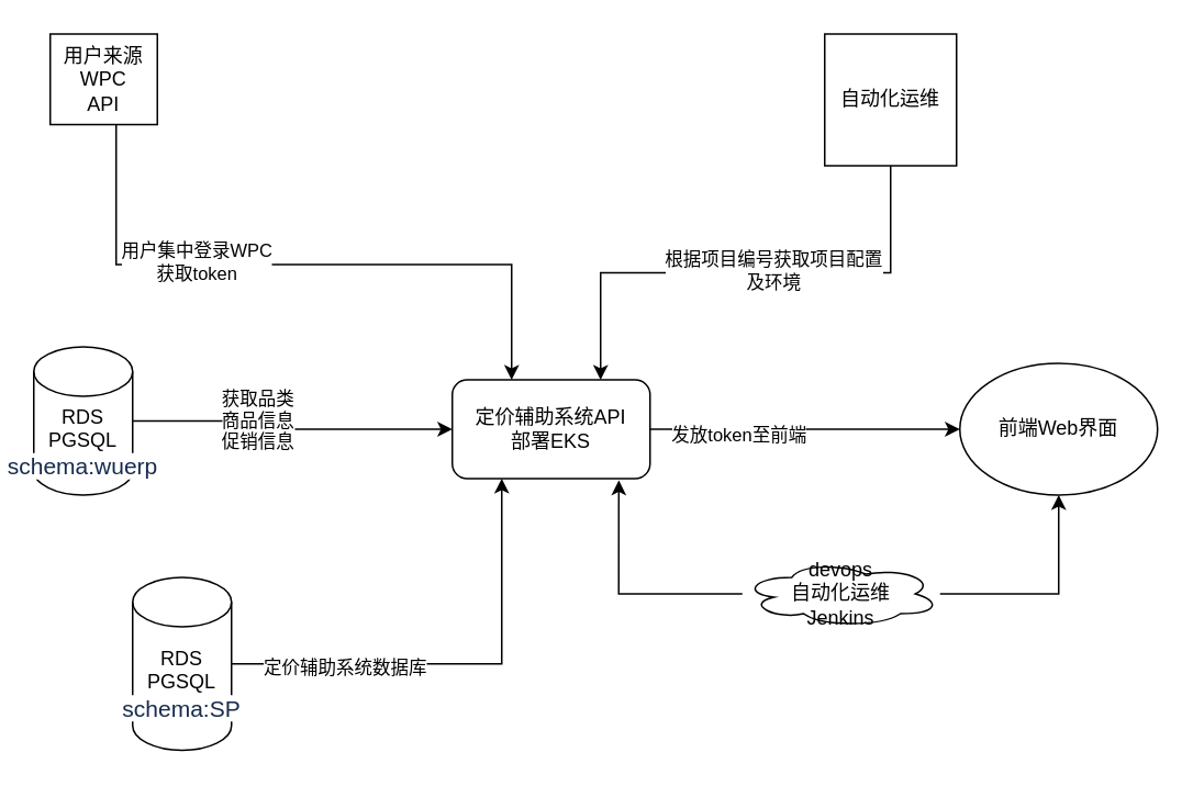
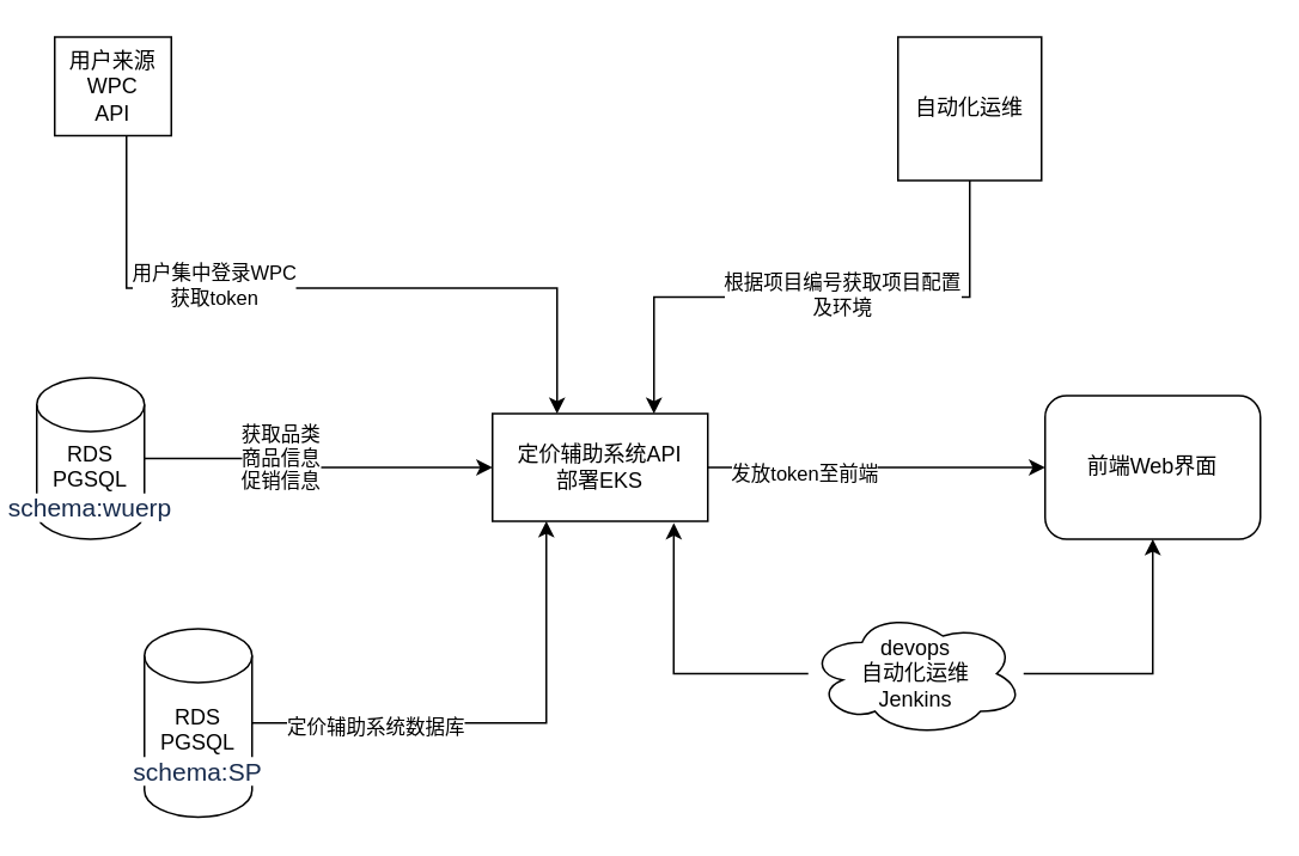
- <mxCell id="7" value="定价辅助系统API&lt;br&gt;部署EKS" style="rounded=1;whiteSpace=wrap;html=1;" vertex="1" parent="1"><mxGeometry x="274" y="230" width="120" height="60" as="geometry" /></mxCell>
+ <mxCell id="7" value="定价辅助系统API&lt;br&gt;部署EKS" style="whiteSpace=wrap;html=1;rounded=0;" vertex="1" parent="1"><mxGeometry x="274" y="230" width="120" height="60" as="geometry" /></mxCell>
- <mxCell id="8" value="前端Web界面" style="ellipse;whiteSpace=wrap;html=1;" vertex="1" parent="1"><mxGeometry x="582" y="220" width="120" height="80" as="geometry" /></mxCell>
+ <mxCell id="8" value="前端Web界面" style="whiteSpace=wrap;html=1;rounded=1;" vertex="1" parent="1"><mxGeometry x="582" y="220" width="120" height="80" as="geometry" /></mxCell>
- <mxCell id="20" value="devops&lt;br&gt;自动化运维&lt;br&gt;Jenkins" style="ellipse;shape=cloud;whiteSpace=wrap;html=1;" vertex="1" parent="1"><mxGeometry x="450" y="340" width="120" height="40" as="geometry" /></mxCell>
+ <mxCell id="20" value="devops&lt;br&gt;自动化运维&lt;br&gt;Jenkins" style="ellipse;shape=cloud;whiteSpace=wrap;html=1;" vertex="1" parent="1"><mxGeometry x="450" y="340" width="120" height="70" as="geometry" /></mxCell>
